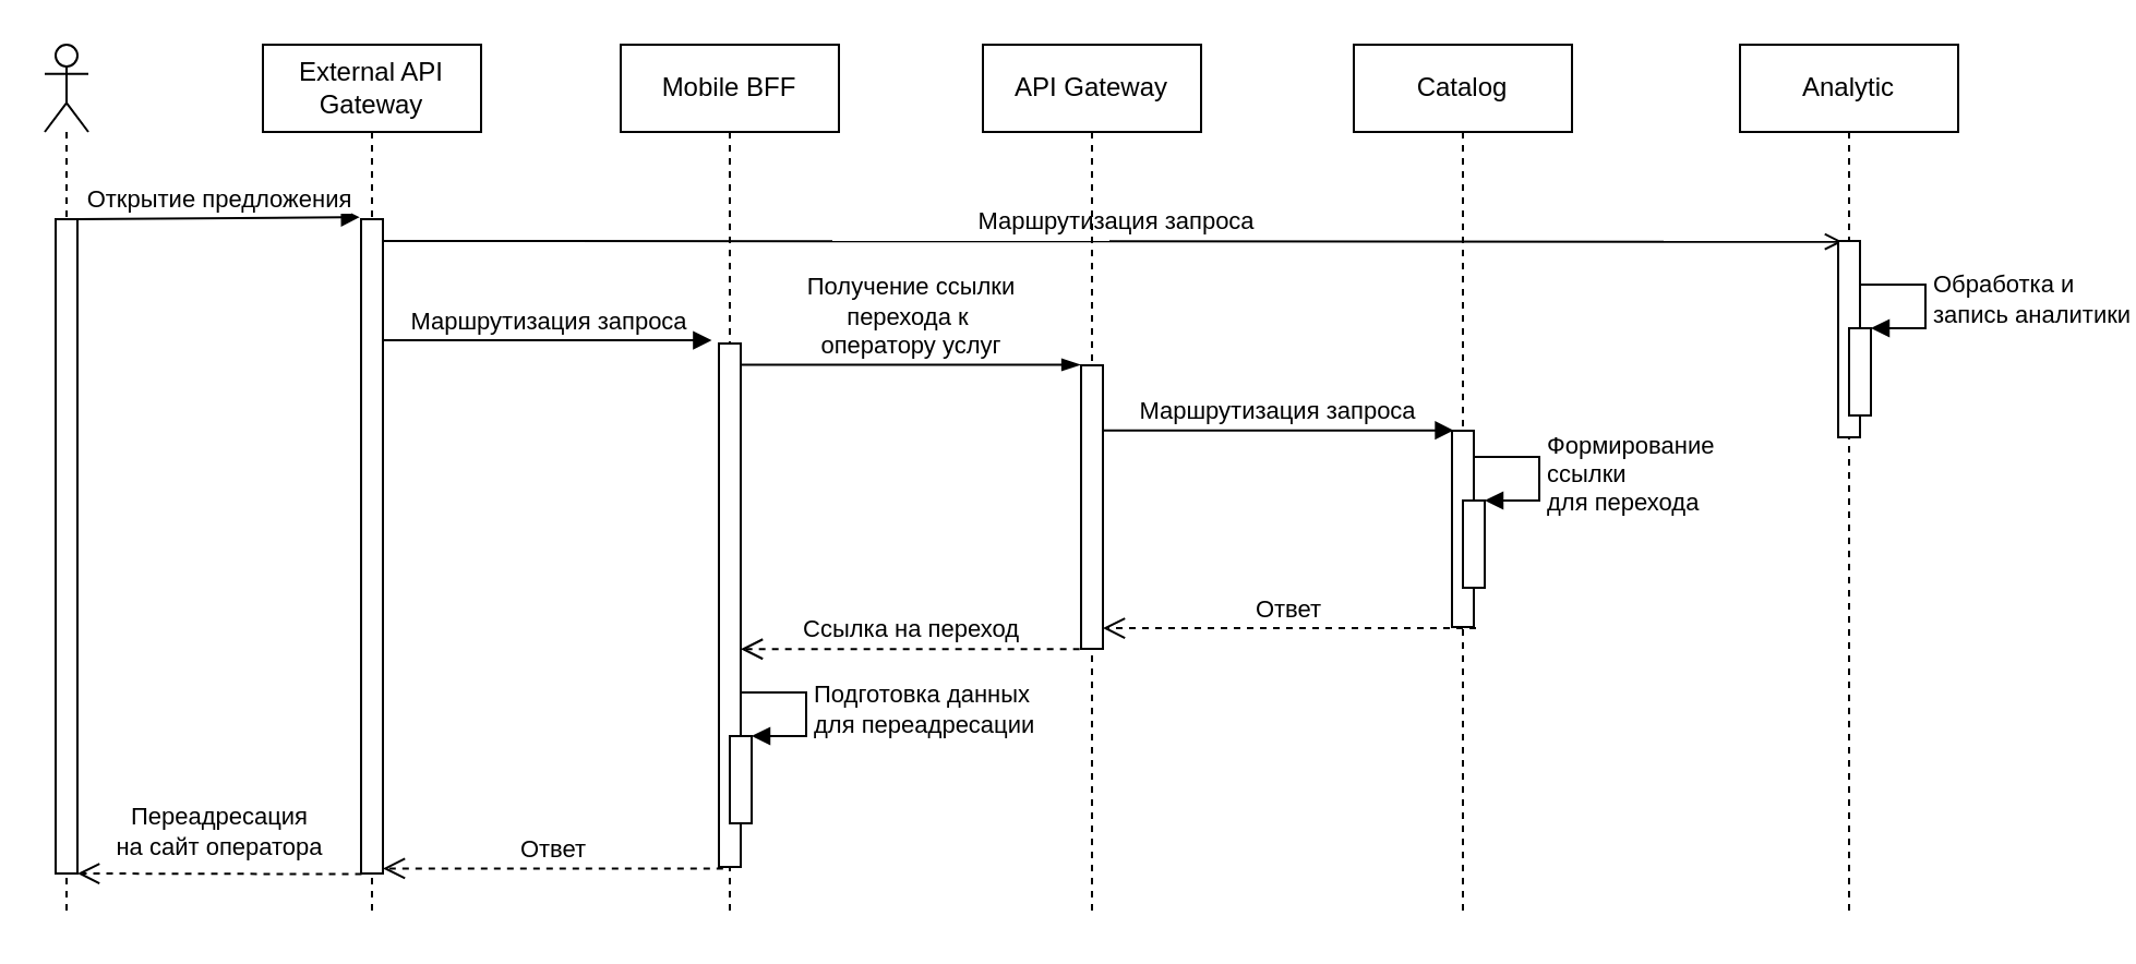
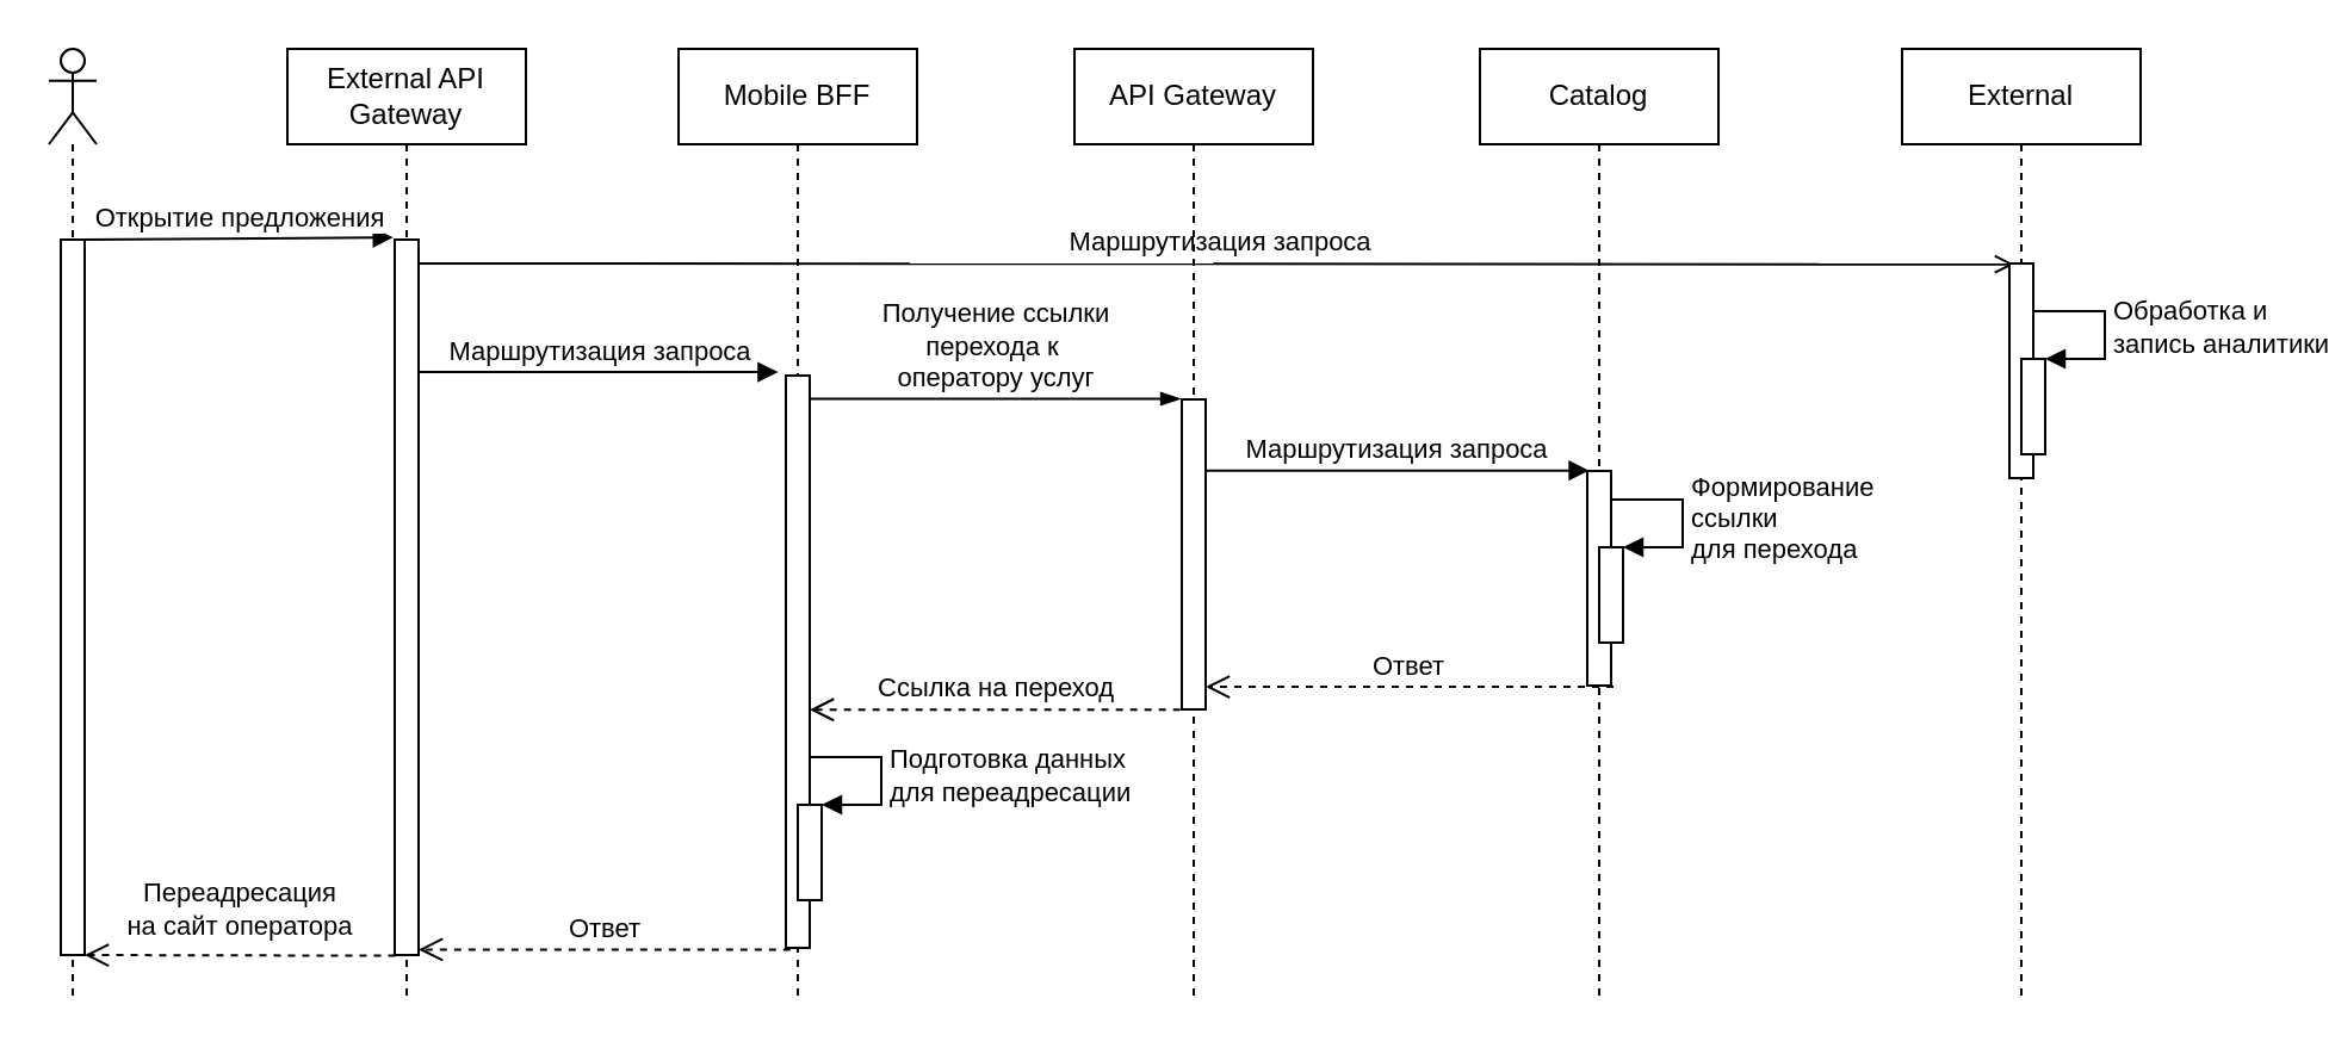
- <mxCell id="16" value="Analytic" style="shape=umlLifeline;perimeter=lifelinePerimeter;whiteSpace=wrap;html=1;container=1;collapsible=0;recursiveResize=0;outlineConnect=0;" parent="1" vertex="1"><mxGeometry x="797" y="20" width="100" height="400" as="geometry" /></mxCell>
+ <mxCell id="16" value="External" style="shape=umlLifeline;perimeter=lifelinePerimeter;whiteSpace=wrap;html=1;container=1;collapsible=0;recursiveResize=0;outlineConnect=0;" parent="1" vertex="1"><mxGeometry x="797" y="20" width="100" height="400" as="geometry" /></mxCell>
